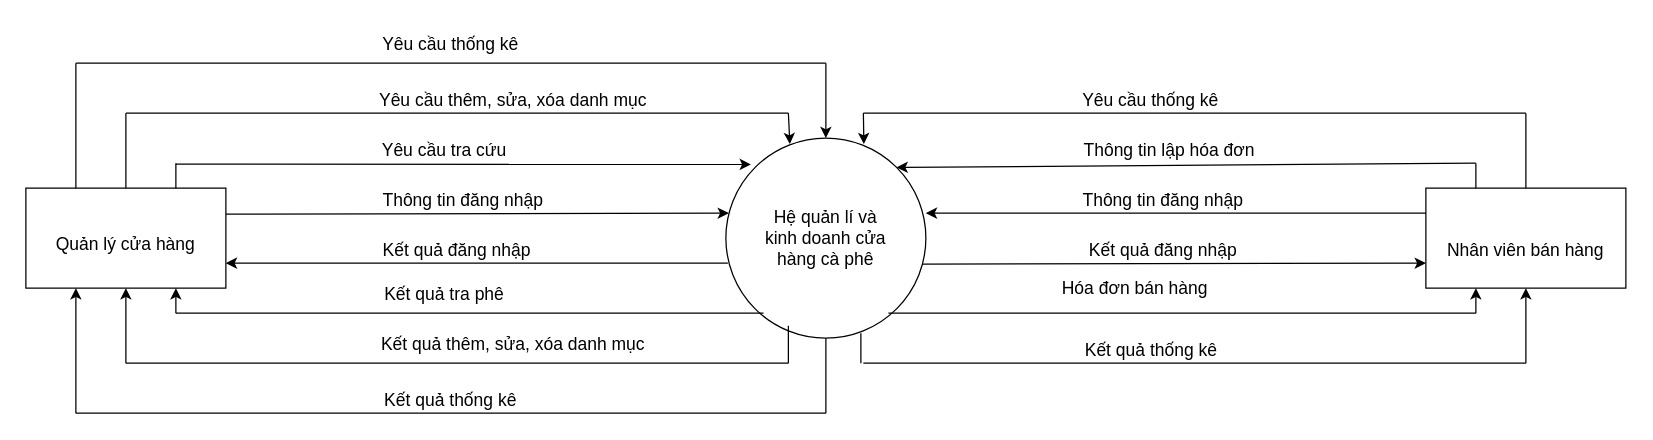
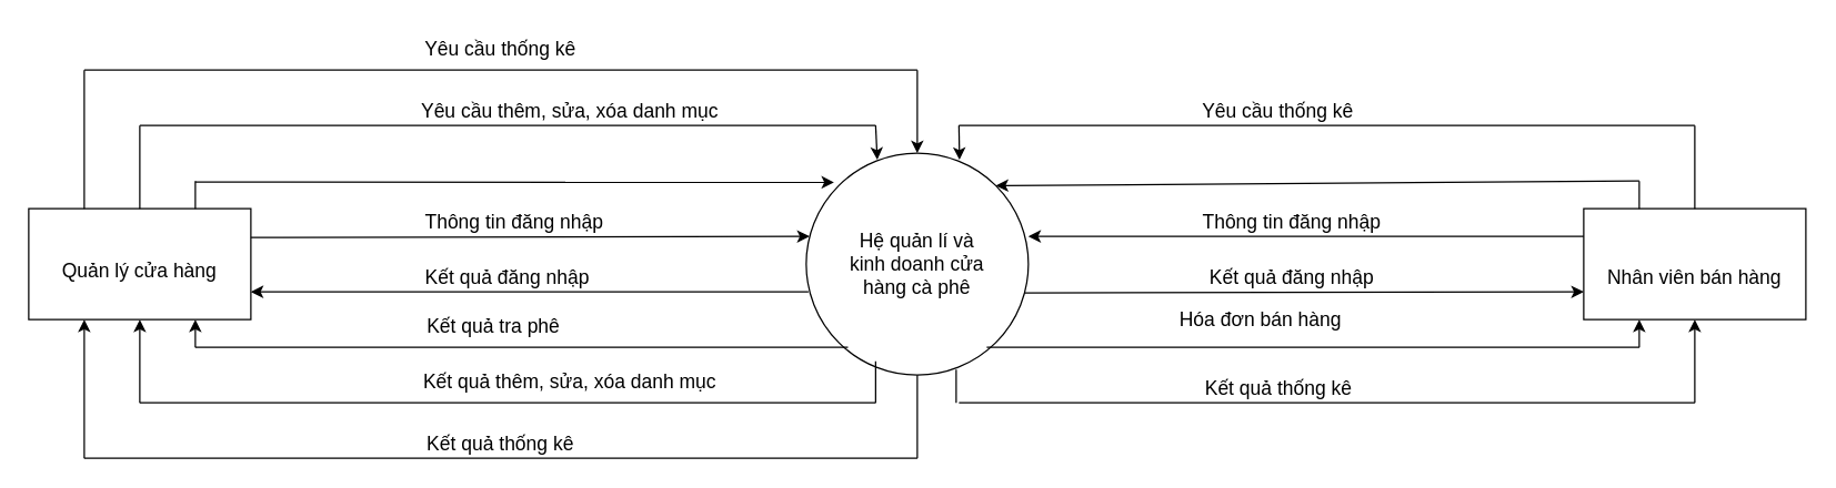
- <mxCell id="32" value="Yêu cầu tra cứu" style="text;html=1;strokeColor=none;fillColor=none;align=center;verticalAlign=middle;whiteSpace=wrap;rounded=0;fontSize=14;" parent="1" vertex="1"><mxGeometry x="300" y="105" width="110" height="30" as="geometry" /></mxCell>
- <mxCell id="8" value="Thông tin lập hóa đơn" style="text;html=1;strokeColor=none;fillColor=none;align=center;verticalAlign=middle;whiteSpace=wrap;rounded=0;fontSize=14;" parent="1" vertex="1"><mxGeometry x="860" y="110" width="150" height="20" as="geometry" /></mxCell>
